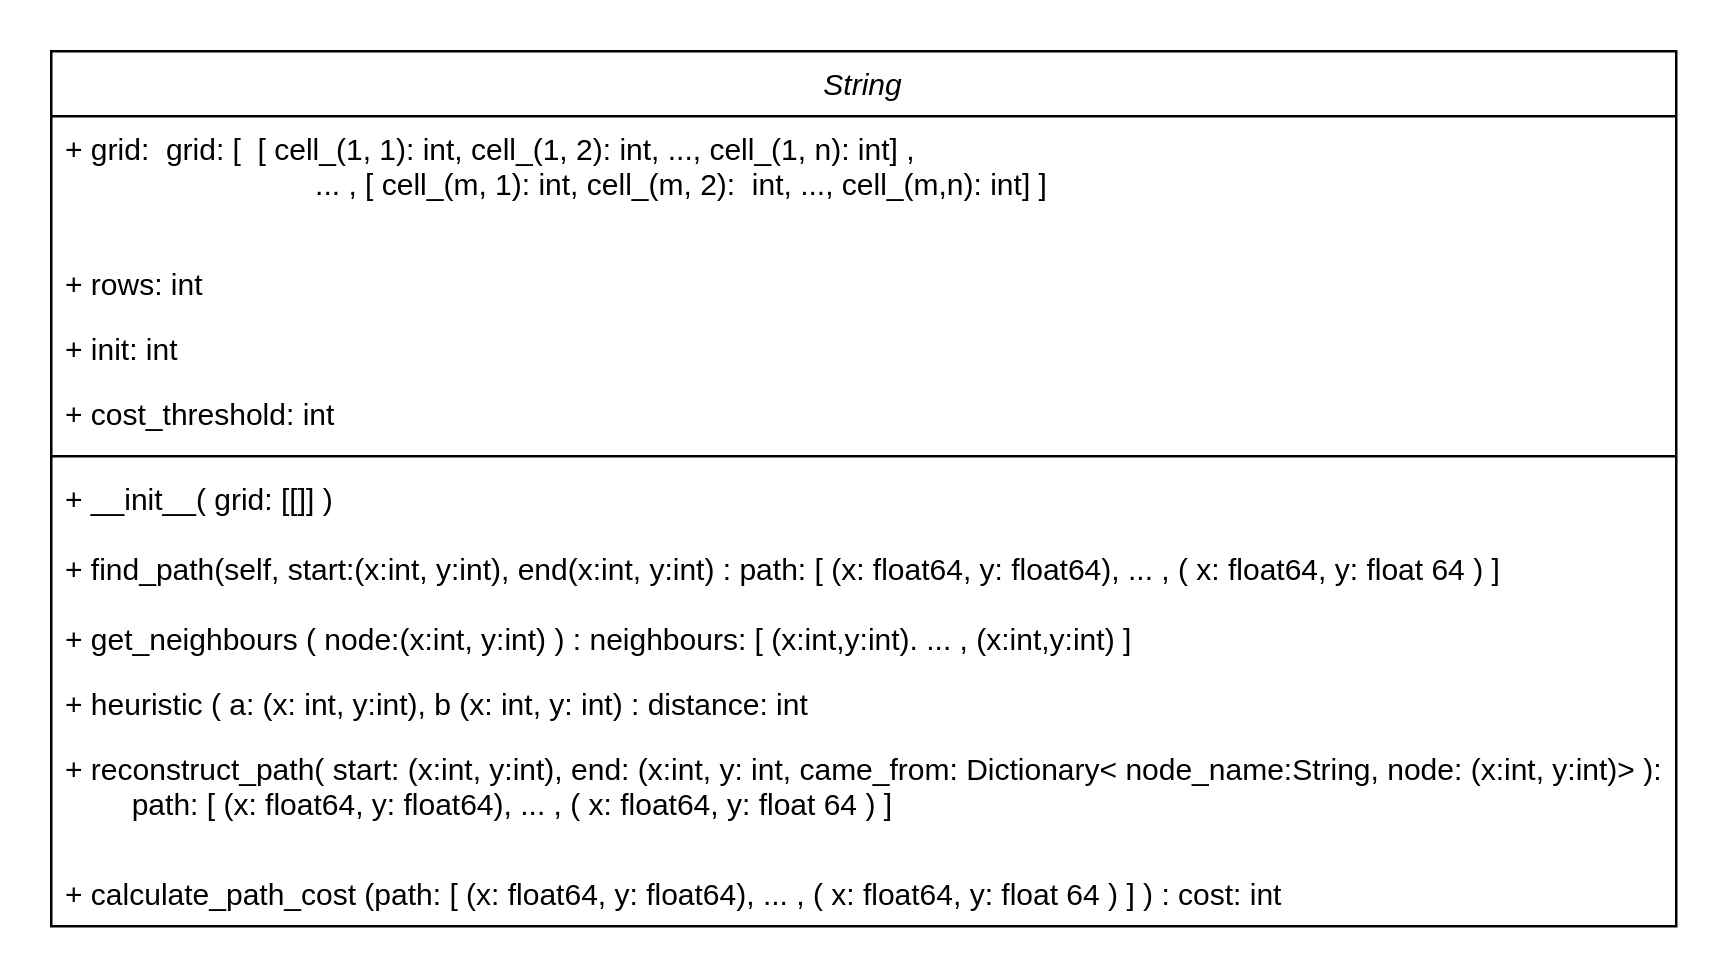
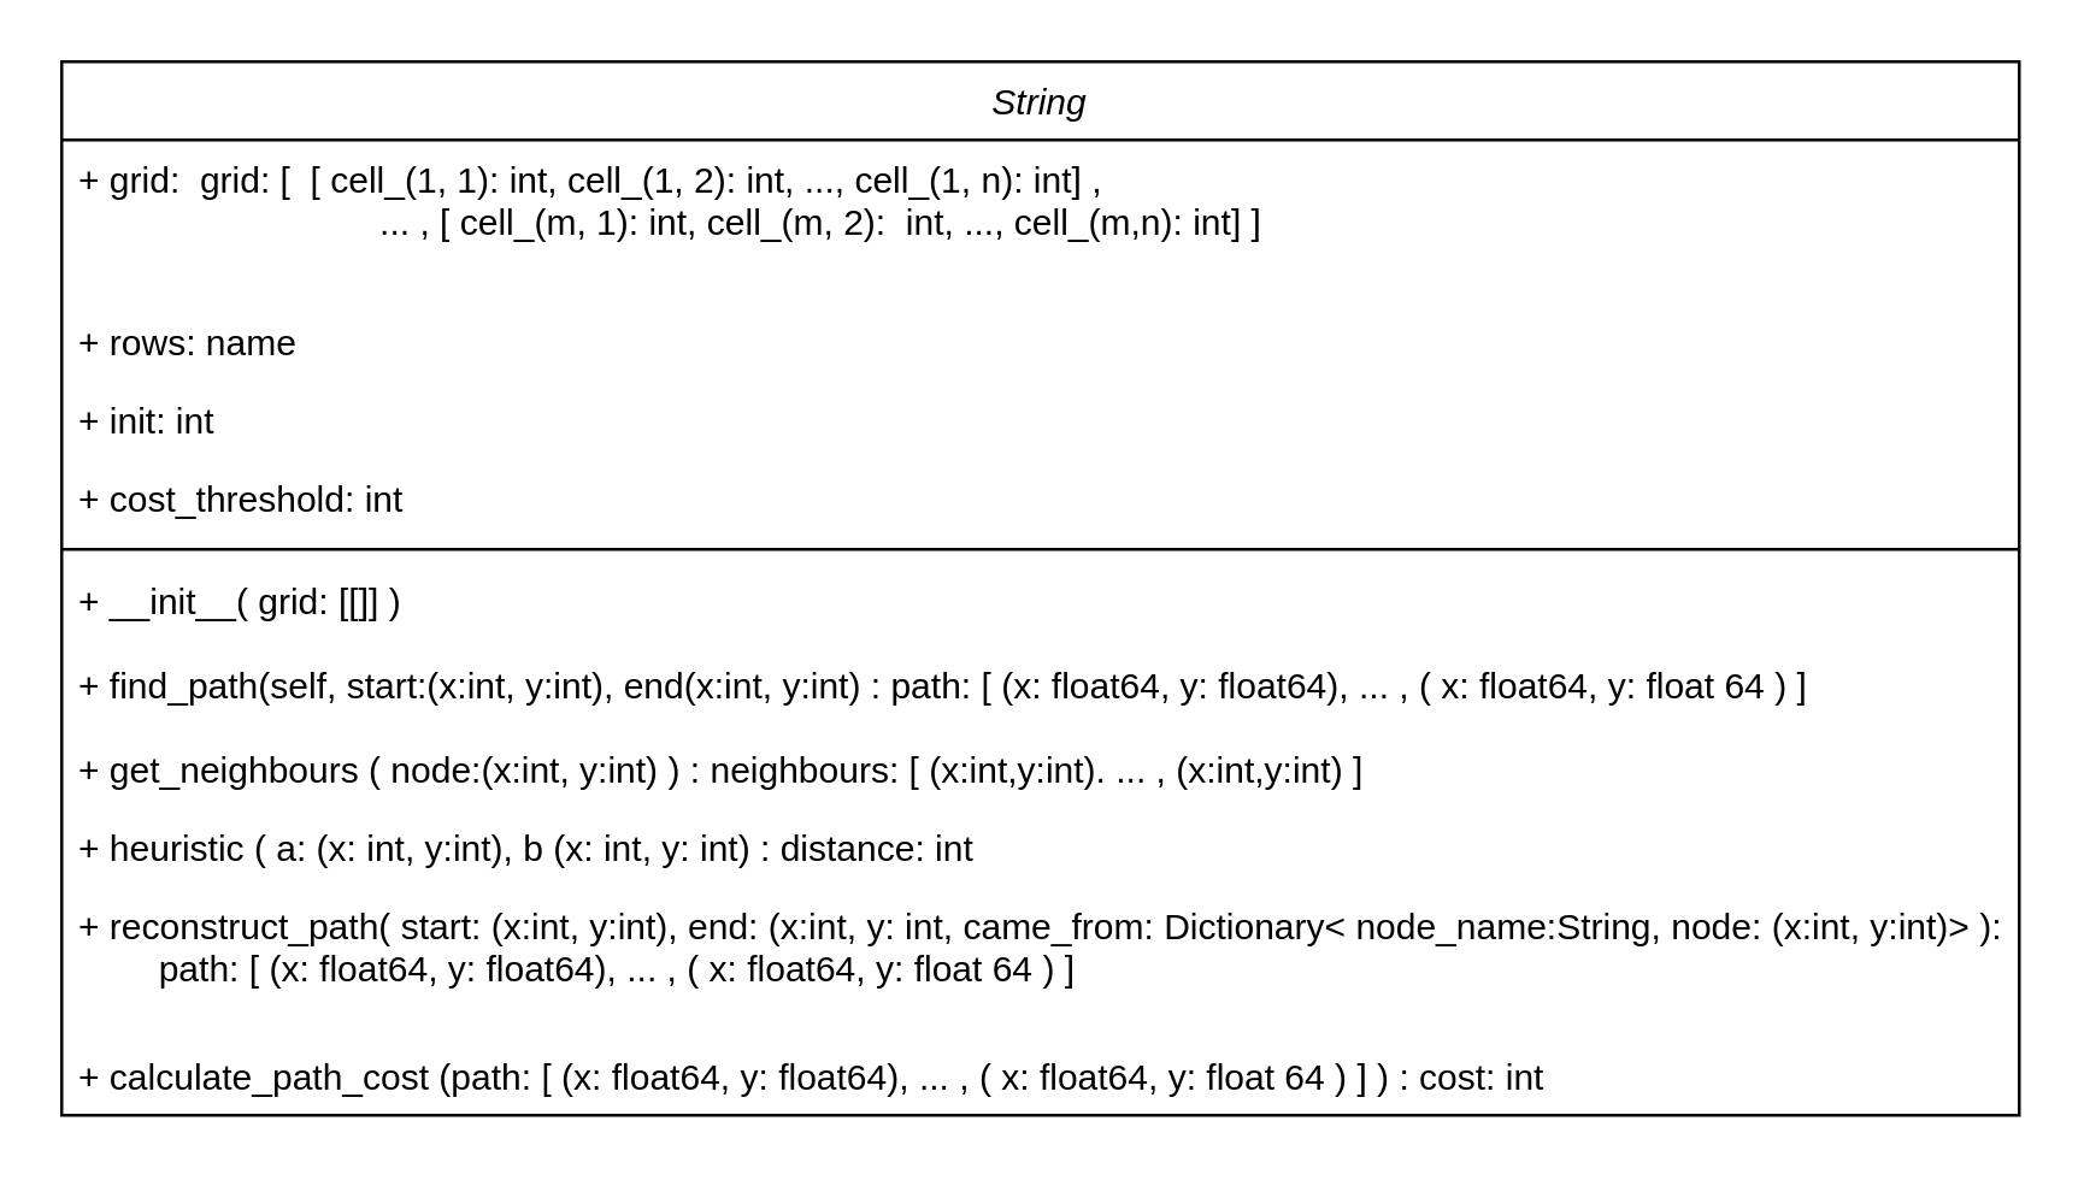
- <mxCell id="4" value="+ rows: int" style="text;align=left;verticalAlign=top;spacingLeft=4;spacingRight=4;overflow=hidden;rotatable=0;points=[[0,0.5],[1,0.5]];portConstraint=eastwest;rounded=0;shadow=0;html=0;" parent="2" vertex="1"><mxGeometry y="80" width="650" height="26" as="geometry" /></mxCell>
+ <mxCell id="4" value="+ rows: name" style="text;align=left;verticalAlign=top;spacingLeft=4;spacingRight=4;overflow=hidden;rotatable=0;points=[[0,0.5],[1,0.5]];portConstraint=eastwest;rounded=0;shadow=0;html=0;" parent="2" vertex="1"><mxGeometry y="80" width="650" height="26" as="geometry" /></mxCell>
